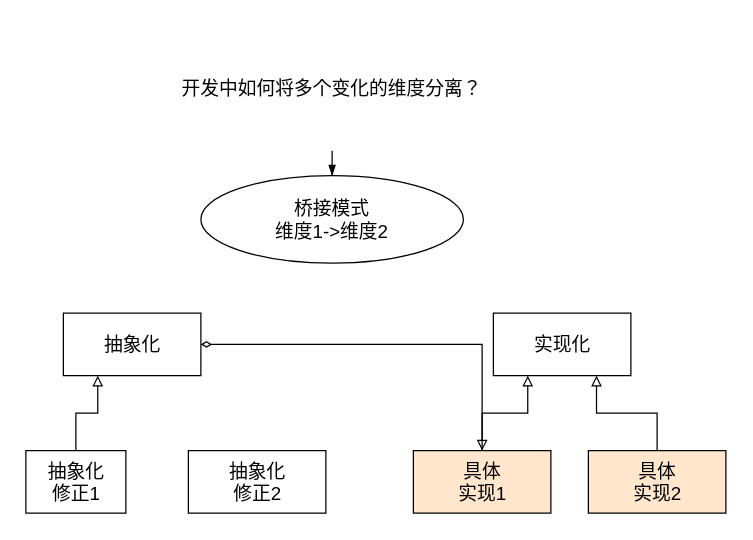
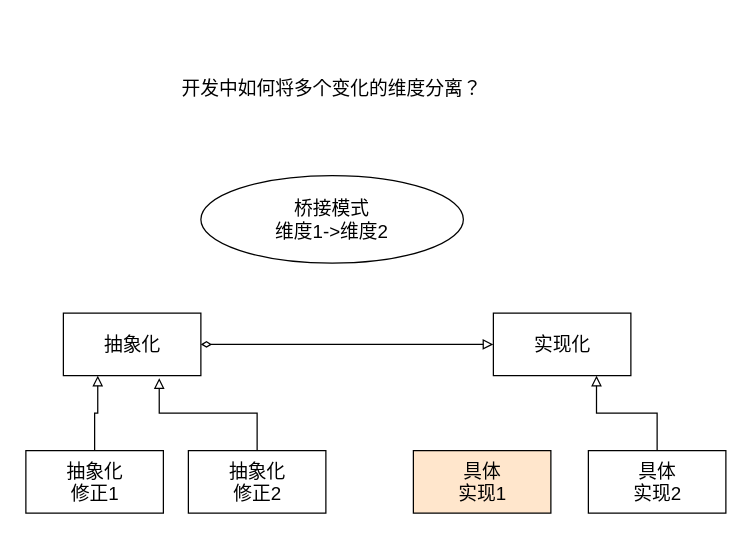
- <mxCell id="2" value="" style="edgeStyle=orthogonalEdgeStyle;rounded=0;orthogonalLoop=1;jettySize=auto;html=1;fontSize=15;endArrow=blockThin;endFill=1;" edge="1" parent="1" source="3" target="4"><mxGeometry relative="1" as="geometry" /></mxCell>
- <mxCell id="5" style="edgeStyle=orthogonalEdgeStyle;rounded=0;orthogonalLoop=1;jettySize=auto;html=1;fontSize=15;endArrow=block;endFill=0;startArrow=diamondThin;startFill=0;" edge="1" parent="1" source="6" target="13"><mxGeometry relative="1" as="geometry"><mxPoint x="400" y="275" as="targetPoint" /></mxGeometry></mxCell>
+ <mxCell id="5" style="edgeStyle=orthogonalEdgeStyle;rounded=0;orthogonalLoop=1;jettySize=auto;html=1;fontSize=15;endArrow=block;endFill=0;startArrow=diamondThin;startFill=0;" edge="1" parent="1" source="6" target="11"><mxGeometry relative="1" as="geometry"><mxPoint x="400" y="275" as="targetPoint" /></mxGeometry></mxCell>
+ <mxCell id="9" style="edgeStyle=orthogonalEdgeStyle;rounded=0;orthogonalLoop=1;jettySize=auto;html=1;entryX=0.697;entryY=1.04;entryDx=0;entryDy=0;entryPerimeter=0;fontSize=15;endArrow=block;endFill=0;" edge="1" parent="1" source="10" target="6"><mxGeometry relative="1" as="geometry" /></mxCell>
- <mxCell id="12" style="edgeStyle=orthogonalEdgeStyle;rounded=0;orthogonalLoop=1;jettySize=auto;html=1;entryX=0.25;entryY=1;entryDx=0;entryDy=0;fontSize=15;startArrow=none;startFill=0;endArrow=block;endFill=0;" edge="1" parent="1" source="13" target="11"><mxGeometry relative="1" as="geometry" /></mxCell>
- <mxCell id="8" value="抽象化&lt;br&gt;修正1" style="html=1;fontSize=15;" vertex="1" parent="1"><mxGeometry x="20" y="360" width="80" height="50" as="geometry" /></mxCell>
+ <mxCell id="8" value="抽象化&lt;br&gt;修正1" style="html=1;fontSize=15;" vertex="1" parent="1"><mxGeometry x="20" y="360" width="110" height="50" as="geometry" /></mxCell>
- <mxCell id="15" value="具体&lt;br&gt;实现2" style="html=1;fontSize=15;fillColor=#ffe6cc;" vertex="1" parent="1"><mxGeometry x="470" y="360" width="110" height="50" as="geometry" /></mxCell>
+ <mxCell id="15" value="具体&lt;br&gt;实现2" style="html=1;fontSize=15;" vertex="1" parent="1"><mxGeometry x="470" y="360" width="110" height="50" as="geometry" /></mxCell>
